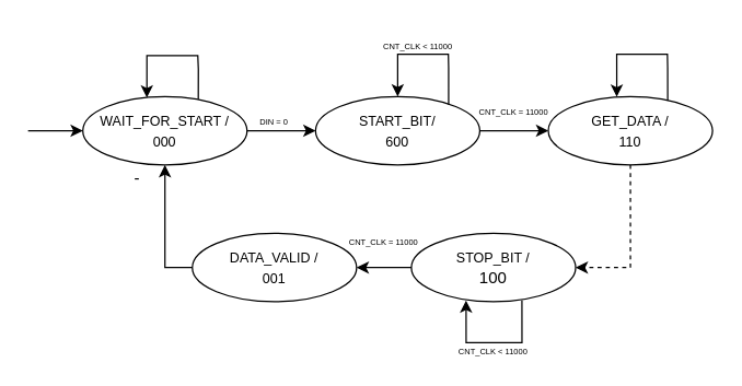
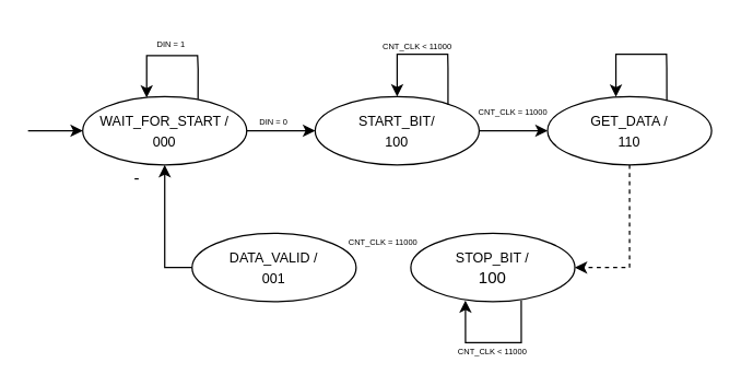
+ <mxCell id="23" value="&lt;font style=&quot;font-size: 6px&quot;&gt;DIN = 1&lt;/font&gt;" style="text;html=1;strokeColor=none;fillColor=none;align=center;verticalAlign=middle;whiteSpace=wrap;rounded=0;" vertex="1" parent="21"><mxGeometry width="70" height="20" as="geometry" /></mxCell>
- <mxCell id="3" value="&lt;font style=&quot;font-size: 10px&quot;&gt;START_BIT/&lt;br&gt;600&lt;br&gt;&lt;/font&gt;" style="ellipse;whiteSpace=wrap;html=1;" vertex="1" parent="1"><mxGeometry x="230" y="70" width="120" height="50" as="geometry" /></mxCell>
+ <mxCell id="3" value="&lt;font style=&quot;font-size: 10px&quot;&gt;START_BIT/&lt;br&gt;100&lt;br&gt;&lt;/font&gt;" style="ellipse;whiteSpace=wrap;html=1;" vertex="1" parent="1"><mxGeometry x="230" y="70" width="120" height="50" as="geometry" /></mxCell>
- <mxCell id="28" style="edgeStyle=orthogonalEdgeStyle;rounded=0;orthogonalLoop=1;jettySize=auto;html=1;exitX=0;exitY=0.5;exitDx=0;exitDy=0;" edge="1" parent="27" source="5" target="4"><mxGeometry relative="1" as="geometry" /></mxCell>
